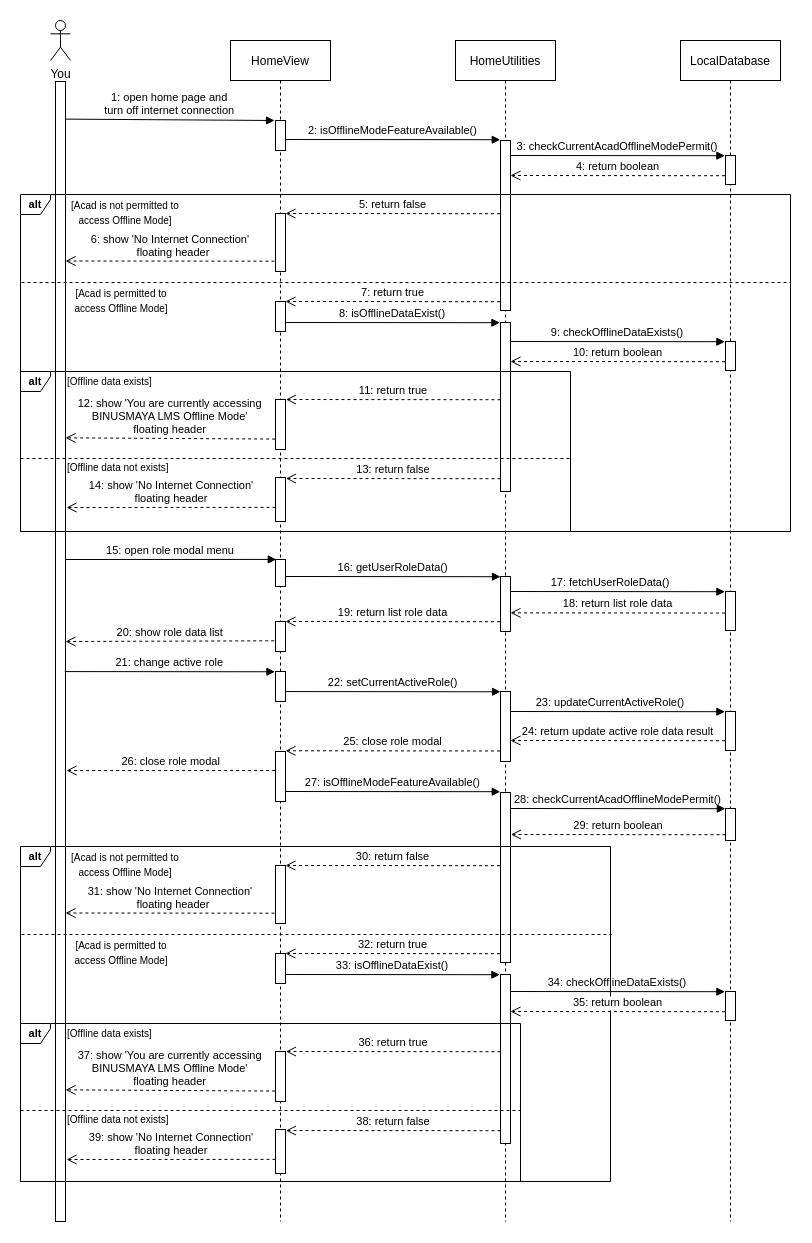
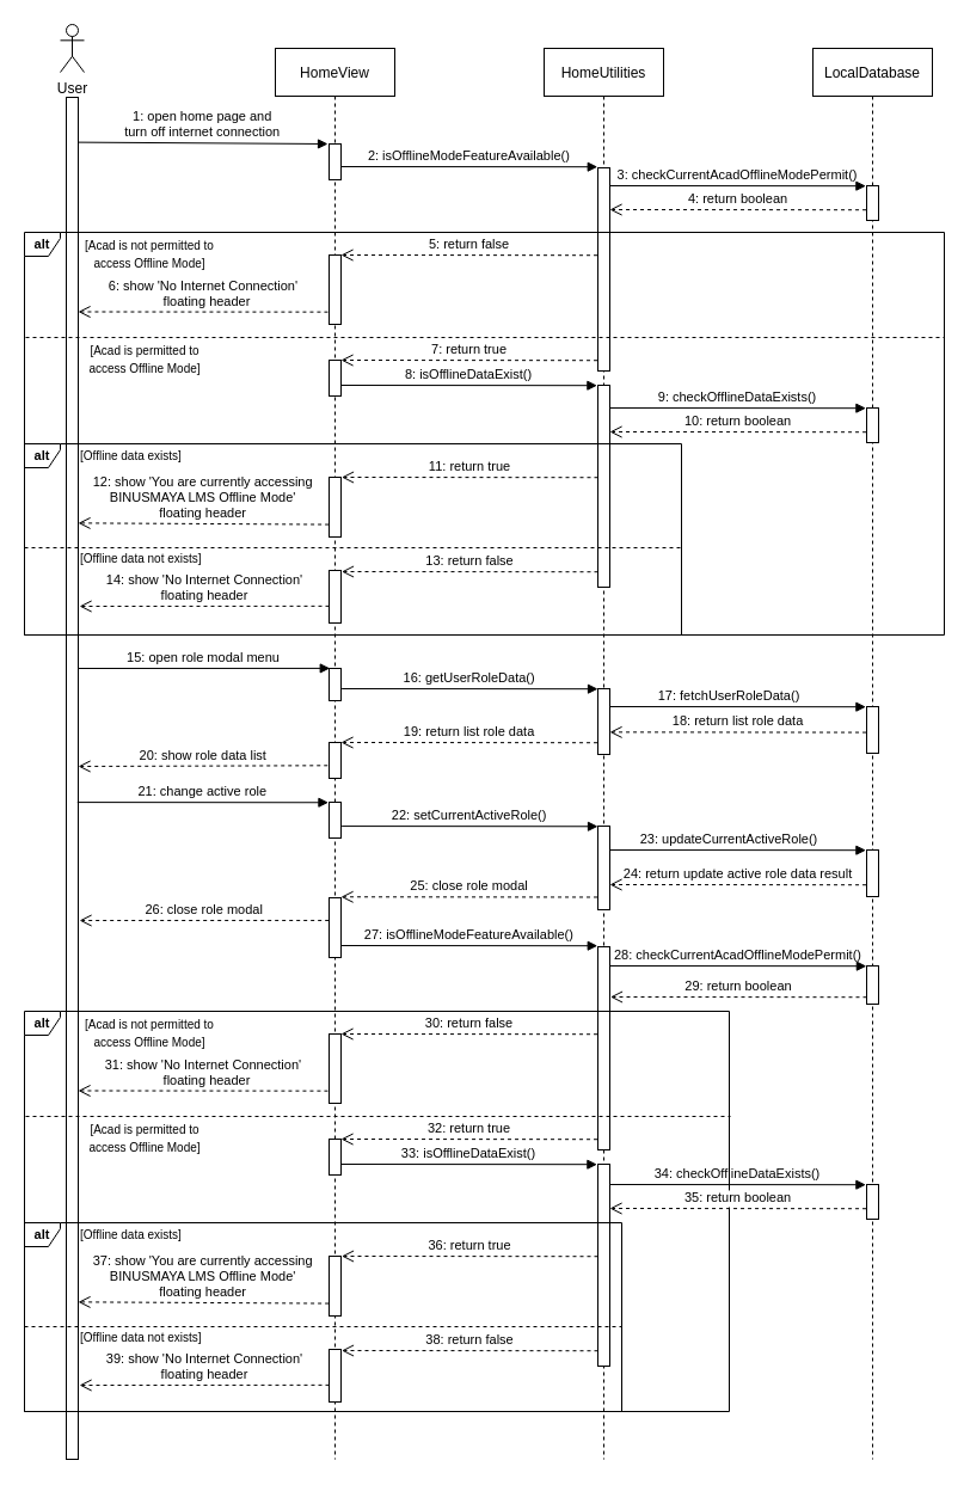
- <mxCell id="9" value="You" style="shape=umlActor;verticalLabelPosition=bottom;verticalAlign=top;html=1;outlineConnect=0;" parent="8" vertex="1"><mxGeometry y="-20" width="20" height="40" as="geometry" /></mxCell>
+ <mxCell id="9" value="User" style="shape=umlActor;verticalLabelPosition=bottom;verticalAlign=top;html=1;outlineConnect=0;" parent="8" vertex="1"><mxGeometry y="-20" width="20" height="40" as="geometry" /></mxCell>
